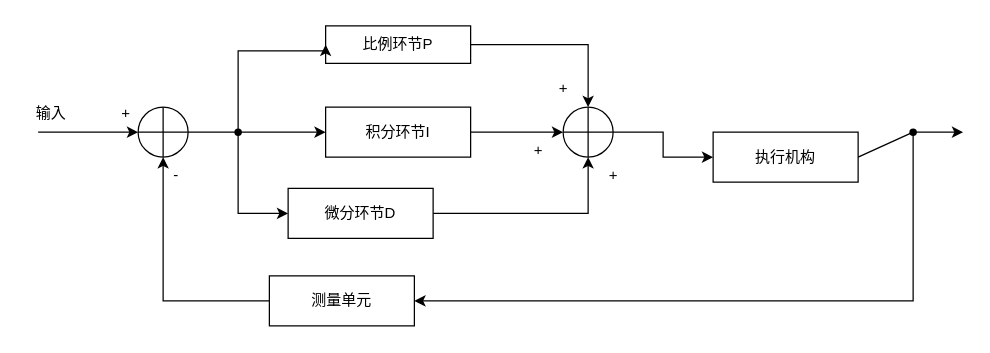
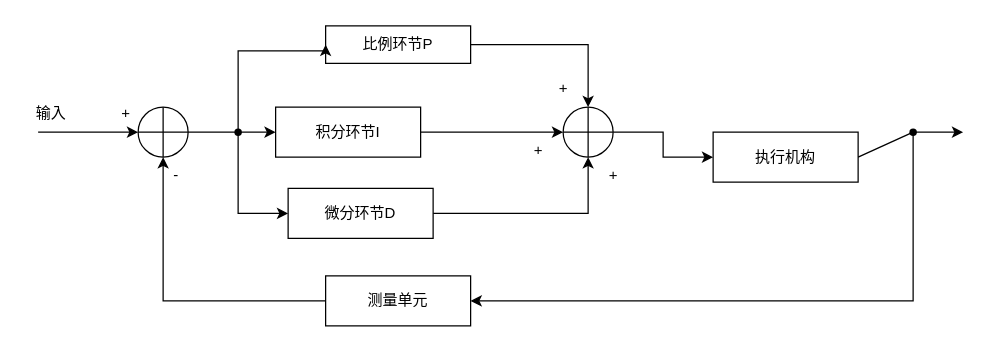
- <mxCell id="7" value="&lt;font style=&quot;vertical-align: inherit;&quot;&gt;&lt;font style=&quot;vertical-align: inherit;&quot;&gt;积分环节I&lt;/font&gt;&lt;/font&gt;" style="rounded=0;whiteSpace=wrap;html=1;" vertex="1" parent="1"><mxGeometry x="260" y="85" width="116" height="40" as="geometry" /></mxCell>
+ <mxCell id="7" value="&lt;font style=&quot;vertical-align: inherit;&quot;&gt;&lt;font style=&quot;vertical-align: inherit;&quot;&gt;积分环节I&lt;/font&gt;&lt;/font&gt;" style="rounded=0;whiteSpace=wrap;html=1;" vertex="1" parent="1"><mxGeometry x="220" y="85" width="116" height="40" as="geometry" /></mxCell>
- <mxCell id="23" value="&lt;font style=&quot;vertical-align: inherit;&quot;&gt;&lt;font style=&quot;vertical-align: inherit;&quot;&gt;测量单元&lt;/font&gt;&lt;/font&gt;" style="rounded=0;whiteSpace=wrap;html=1;" vertex="1" parent="1"><mxGeometry x="215" y="220" width="116" height="40" as="geometry" /></mxCell>
+ <mxCell id="23" value="&lt;font style=&quot;vertical-align: inherit;&quot;&gt;&lt;font style=&quot;vertical-align: inherit;&quot;&gt;测量单元&lt;/font&gt;&lt;/font&gt;" style="rounded=0;whiteSpace=wrap;html=1;" vertex="1" parent="1"><mxGeometry x="260" y="220" width="116" height="40" as="geometry" /></mxCell>
